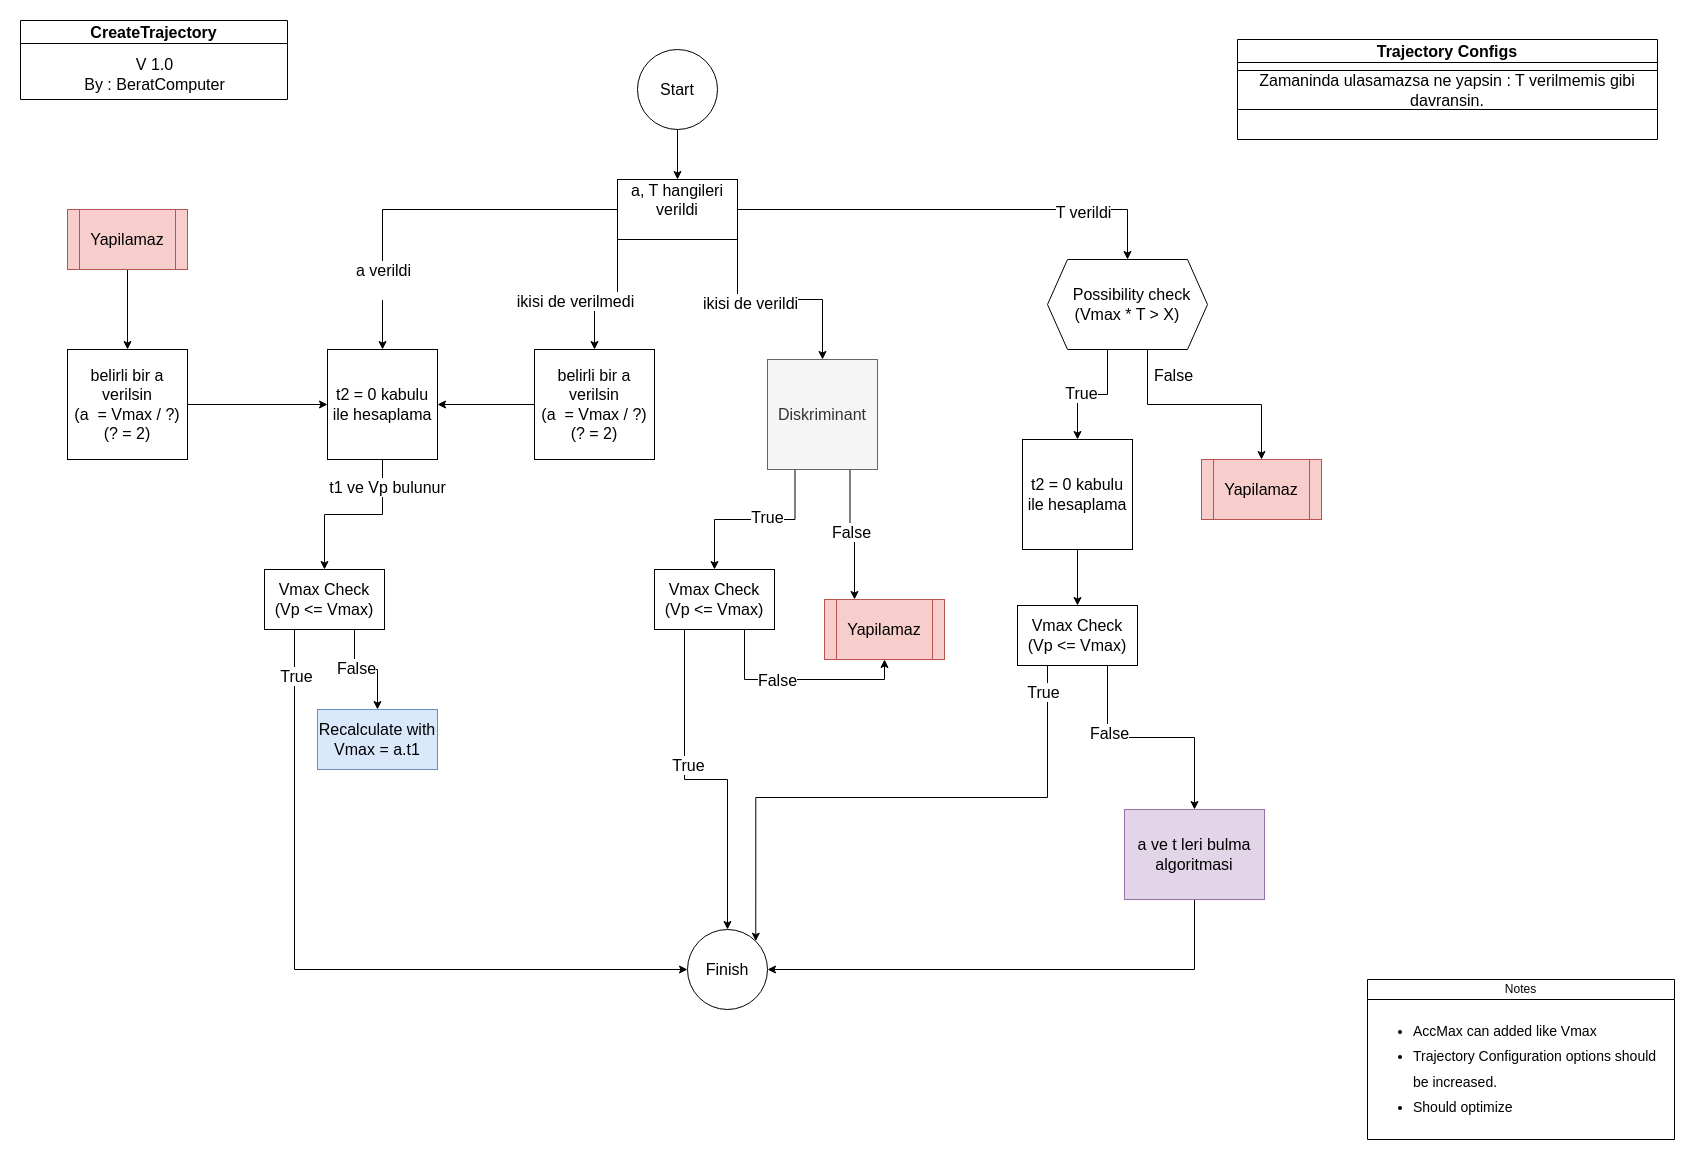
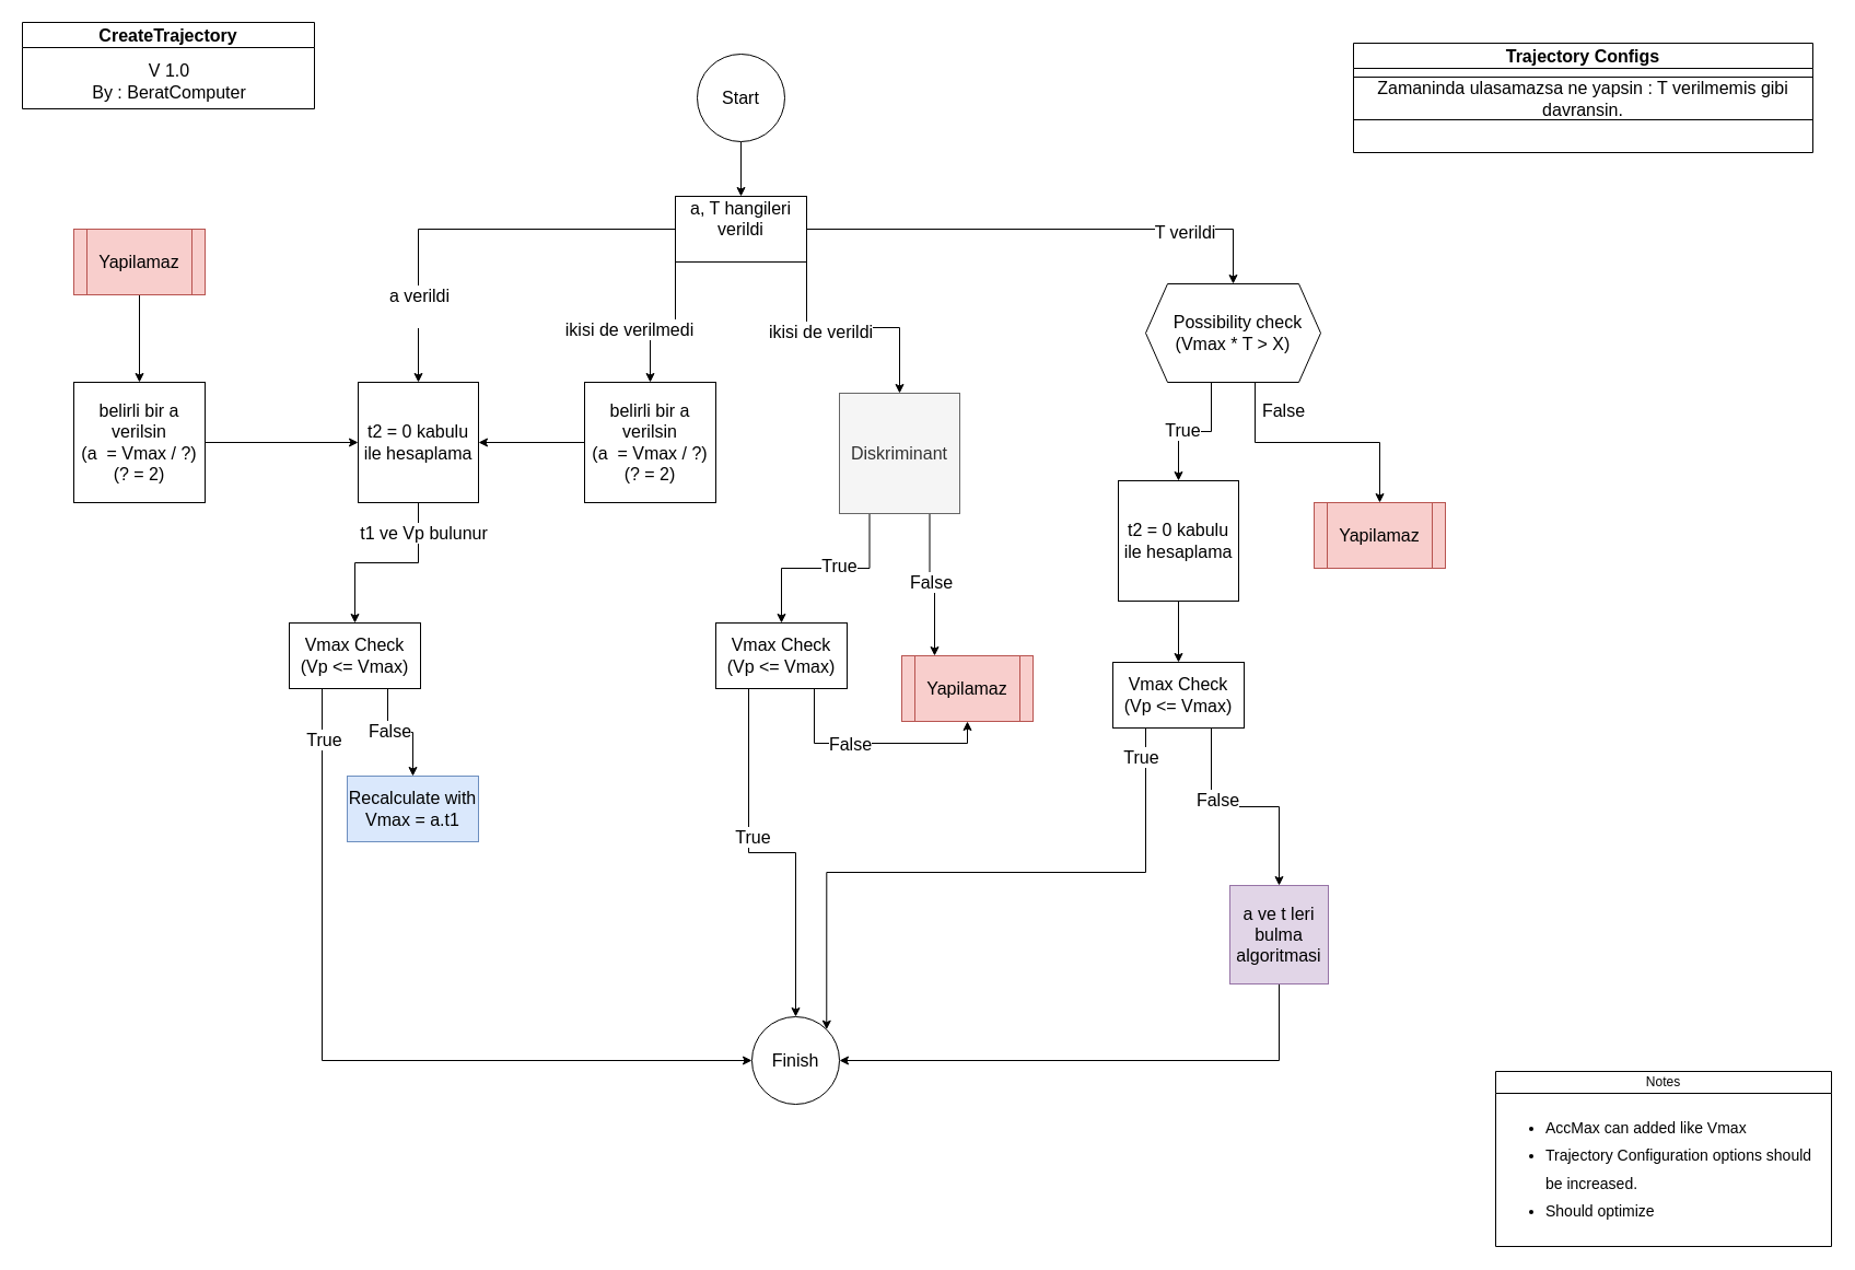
- <mxCell id="50" value="a ve t leri bulma algoritmasi" style="whiteSpace=wrap;html=1;aspect=fixed;fillColor=#e1d5e7;strokeColor=#9673a6;fontSize=16;" parent="1" vertex="1"><mxGeometry x="1124" y="809" width="140" height="90" as="geometry" /></mxCell>
+ <mxCell id="50" value="a ve t leri bulma algoritmasi" style="whiteSpace=wrap;html=1;aspect=fixed;fillColor=#e1d5e7;strokeColor=#9673a6;fontSize=16;" parent="1" vertex="1"><mxGeometry x="1124" y="809" width="90" height="90" as="geometry" /></mxCell>
